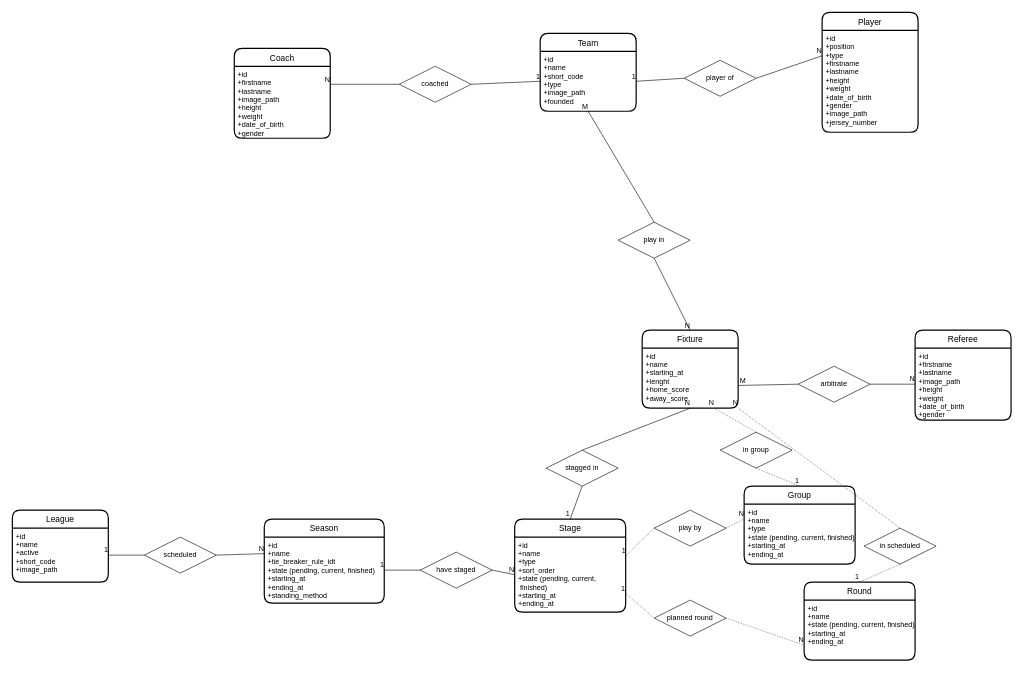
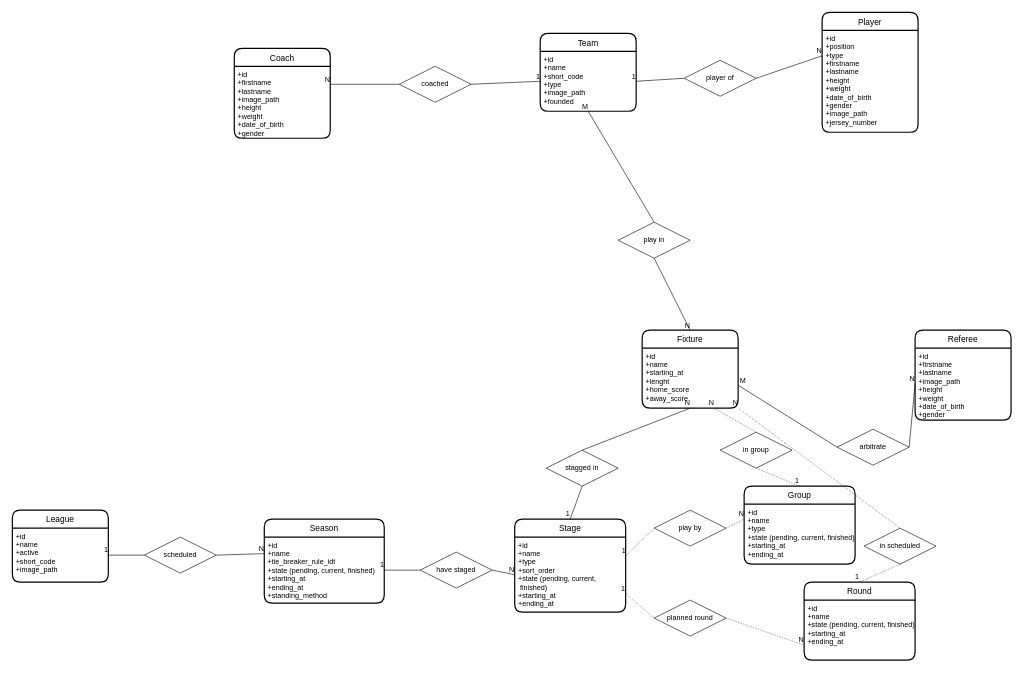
- <mxCell id="59" value="arbitrate" style="shape=rhombus;perimeter=rhombusPerimeter;whiteSpace=wrap;html=1;align=center;" vertex="1" parent="1"><mxGeometry x="1330" y="610" width="120" height="60" as="geometry" /></mxCell>
+ <mxCell id="59" value="arbitrate" style="shape=rhombus;perimeter=rhombusPerimeter;whiteSpace=wrap;html=1;align=center;" vertex="1" parent="1"><mxGeometry x="1395" y="715" width="120" height="60" as="geometry" /></mxCell>
